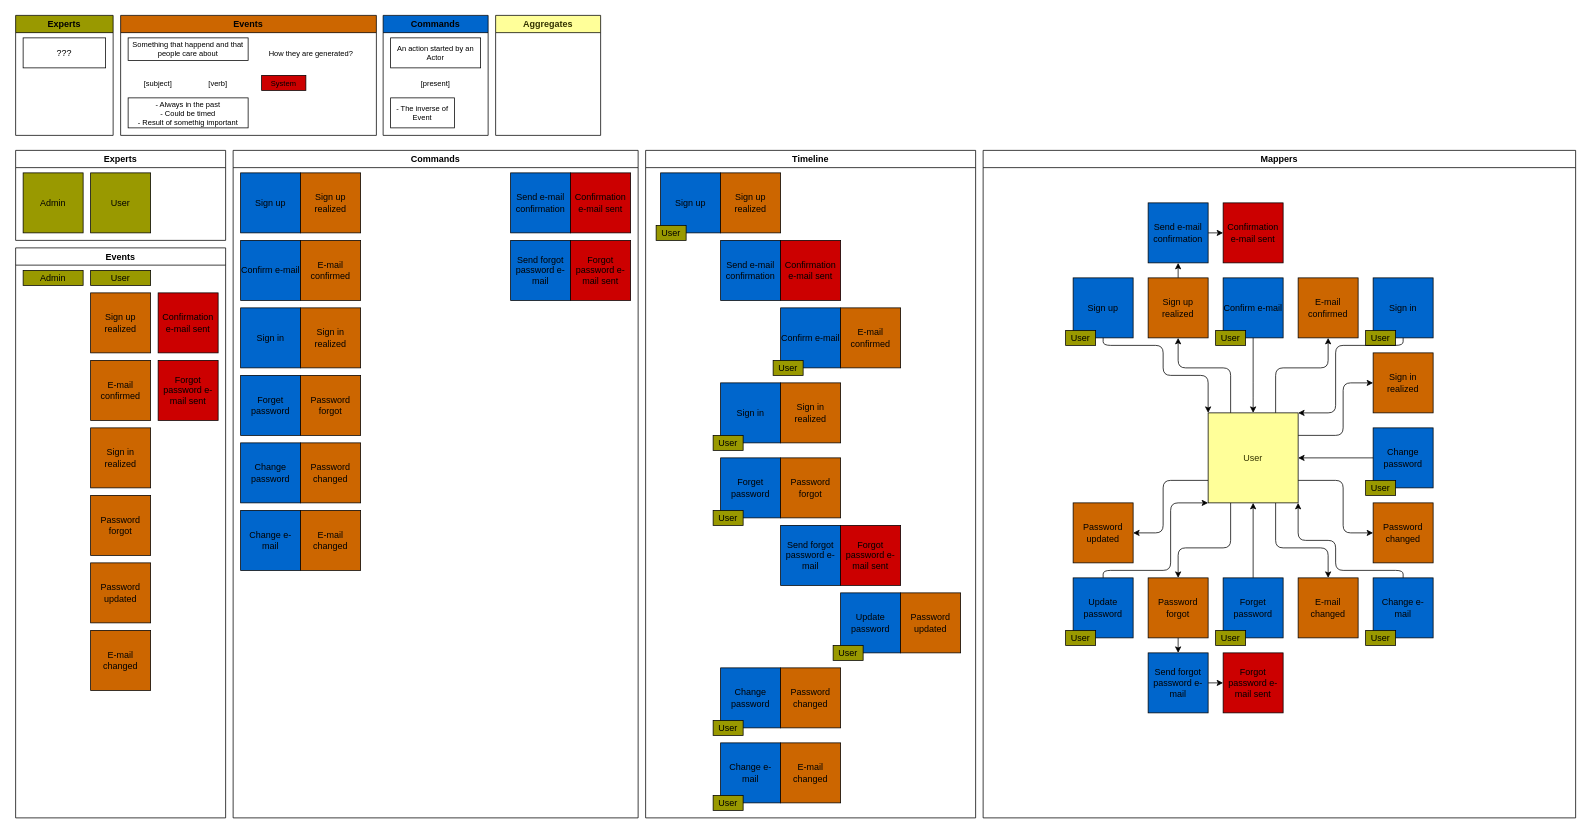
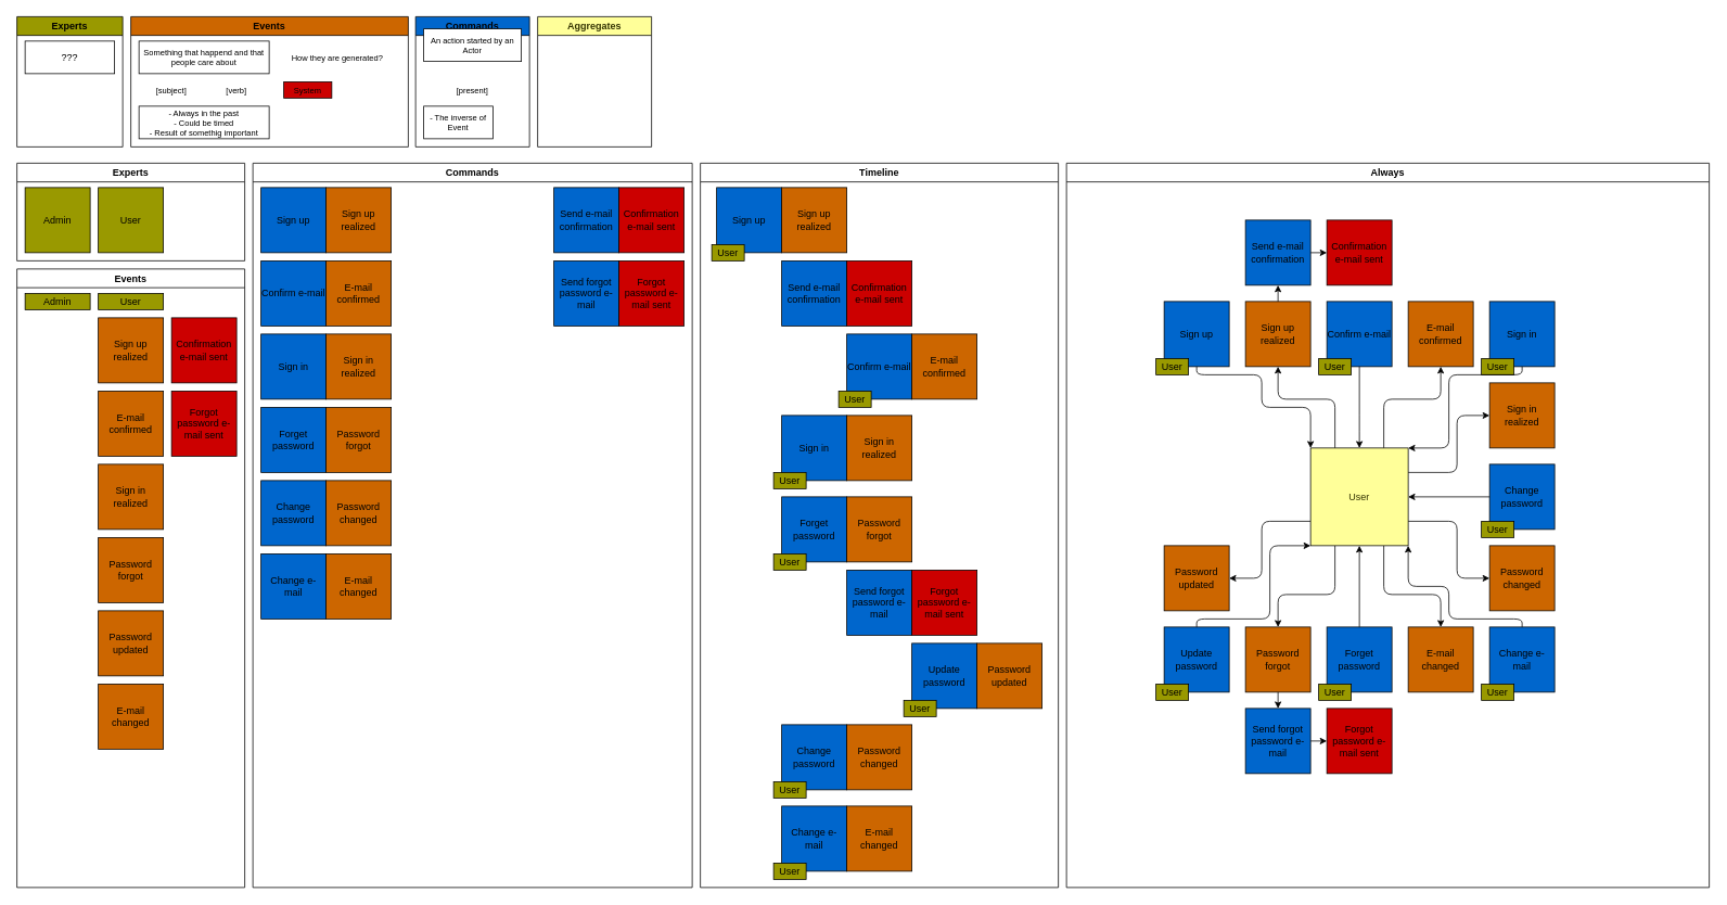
- <mxCell id="5" value="Something that happend and that people care about" style="rounded=0;whiteSpace=wrap;html=1;fontSize=10;" parent="4" vertex="1"><mxGeometry x="10" y="30" width="160" height="30" as="geometry" /></mxCell>
+ <mxCell id="5" value="Something that happend and that people care about" style="rounded=0;whiteSpace=wrap;html=1;fontSize=10;" parent="4" vertex="1"><mxGeometry x="10" y="30" width="160" height="40" as="geometry" /></mxCell>
- <mxCell id="12" value="An action started by an Actor" style="rounded=0;whiteSpace=wrap;html=1;fontSize=10;" parent="11" vertex="1"><mxGeometry x="10" y="30" width="120" height="40" as="geometry" /></mxCell>
+ <mxCell id="12" value="An action started by an Actor" style="rounded=0;whiteSpace=wrap;html=1;fontSize=10;" parent="11" vertex="1"><mxGeometry x="10" y="15" width="120" height="40" as="geometry" /></mxCell>
- <mxCell id="72" value="Mappers" style="swimlane;" vertex="1" parent="1"><mxGeometry x="1310" y="200" width="790" height="890" as="geometry" /></mxCell>
+ <mxCell id="72" value="Always" style="swimlane;" vertex="1" parent="1"><mxGeometry x="1310" y="200" width="790" height="890" as="geometry" /></mxCell>
